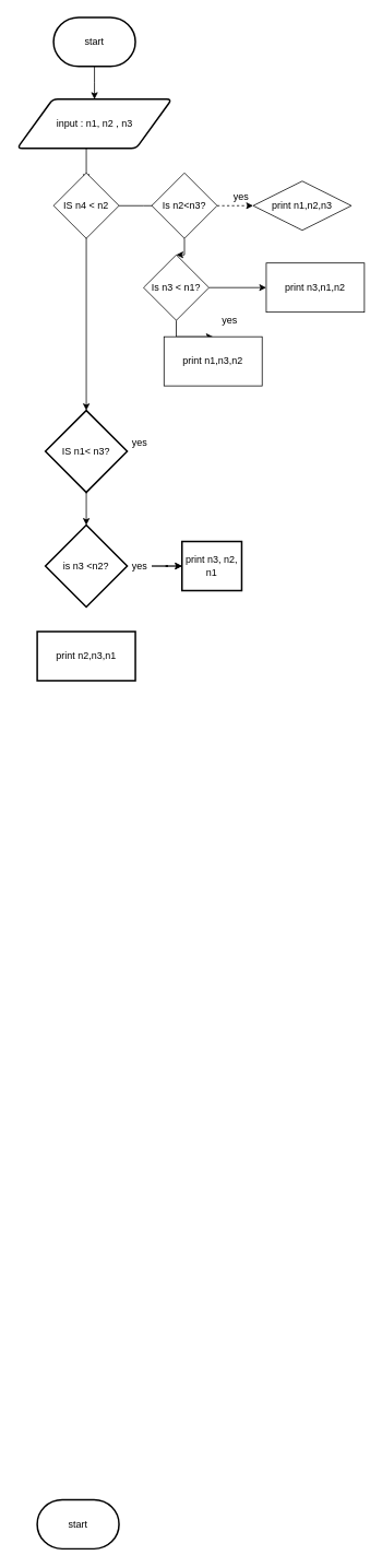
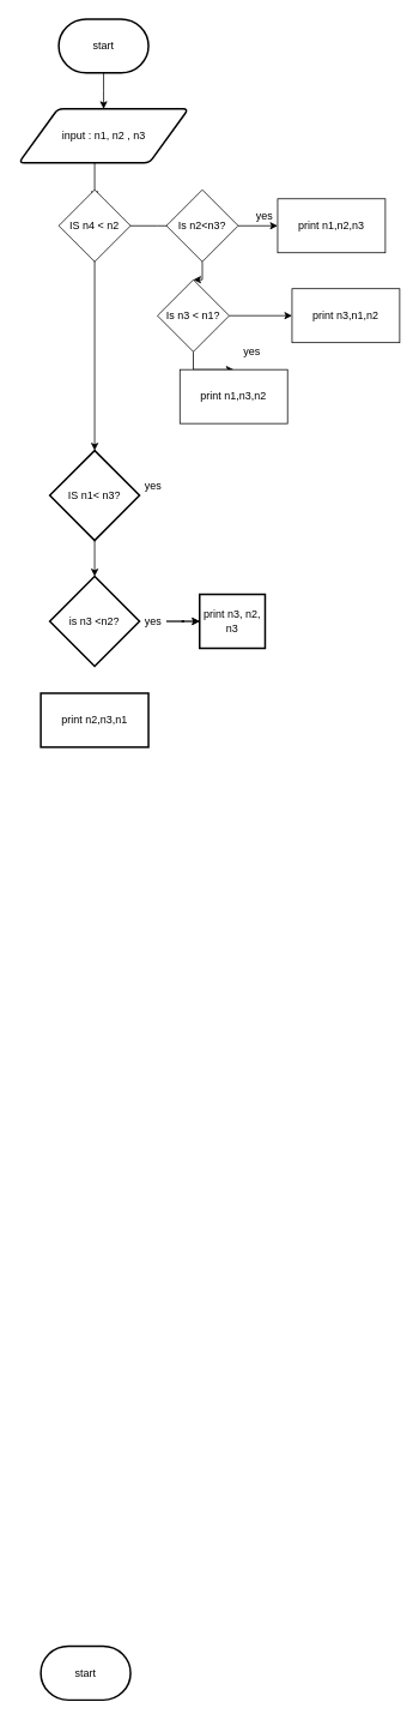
- <mxCell id="9" value="" style="edgeStyle=orthogonalEdgeStyle;rounded=0;orthogonalLoop=1;jettySize=auto;html=1;dashed=1;" edge="1" parent="1" source="11" target="12"><mxGeometry relative="1" as="geometry" /></mxCell>
+ <mxCell id="9" value="" style="edgeStyle=orthogonalEdgeStyle;rounded=0;orthogonalLoop=1;jettySize=auto;html=1;" edge="1" parent="1" source="11" target="12"><mxGeometry relative="1" as="geometry" /></mxCell>
- <mxCell id="12" value="print n1,n2,n3" style="rhombus;whiteSpace=wrap;html=1;" vertex="1" parent="1"><mxGeometry x="309" y="220" width="120" height="60" as="geometry" /></mxCell>
+ <mxCell id="12" value="print n1,n2,n3" style="whiteSpace=wrap;html=1;" vertex="1" parent="1"><mxGeometry x="309" y="220" width="120" height="60" as="geometry" /></mxCell>
- <mxCell id="24" value="print n3, n2, n1" style="whiteSpace=wrap;html=1;strokeWidth=2;" vertex="1" parent="1"><mxGeometry x="222" y="660" width="73" height="60" as="geometry" /></mxCell>
+ <mxCell id="24" value="print n3, n2, n3" style="whiteSpace=wrap;html=1;strokeWidth=2;" vertex="1" parent="1"><mxGeometry x="222" y="660" width="73" height="60" as="geometry" /></mxCell>
